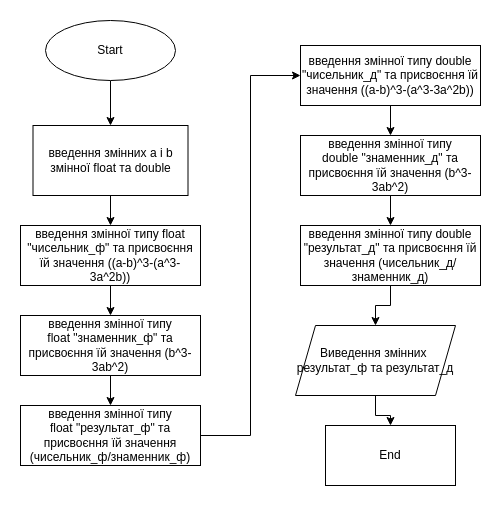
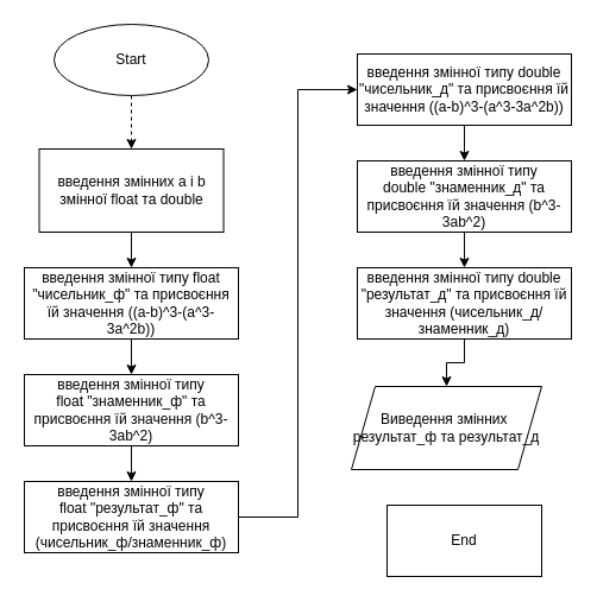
- <mxCell id="2" value="" style="edgeStyle=orthogonalEdgeStyle;rounded=0;orthogonalLoop=1;jettySize=auto;html=1;" edge="1" parent="1" source="3" target="6"><mxGeometry relative="1" as="geometry" /></mxCell>
+ <mxCell id="2" value="" style="edgeStyle=orthogonalEdgeStyle;rounded=0;orthogonalLoop=1;jettySize=auto;html=1;dashed=1;" edge="1" parent="1" source="3" target="6"><mxGeometry relative="1" as="geometry" /></mxCell>
- <mxCell id="19" value="" style="edgeStyle=orthogonalEdgeStyle;rounded=0;orthogonalLoop=1;jettySize=auto;html=1;" edge="1" parent="1" source="20" target="4"><mxGeometry relative="1" as="geometry" /></mxCell>
